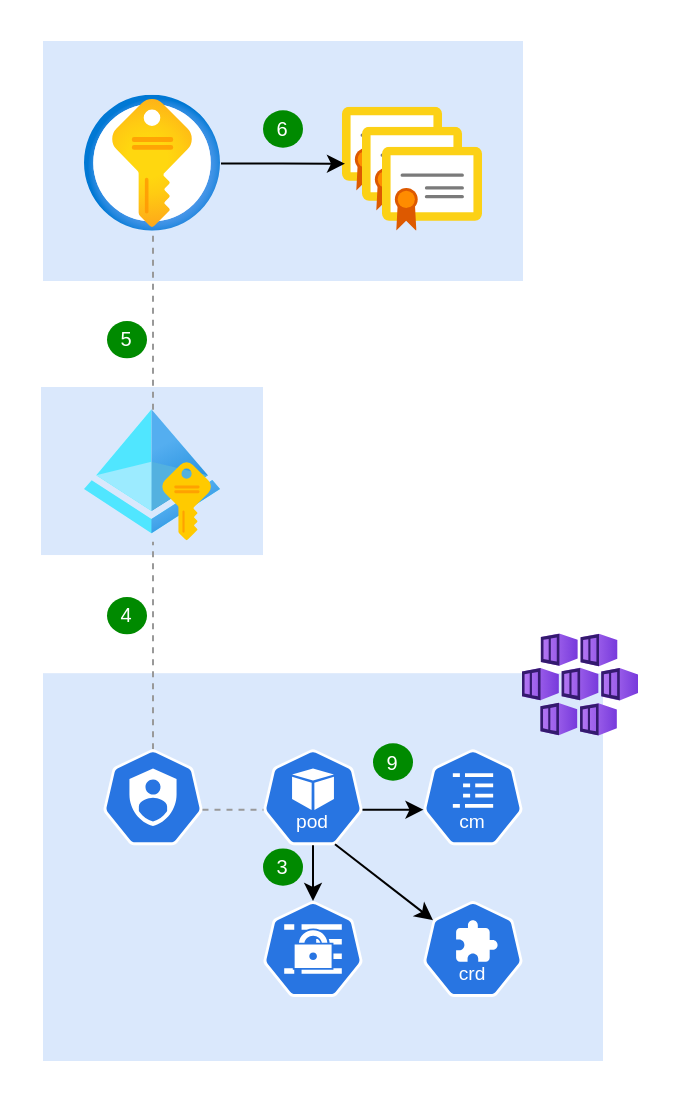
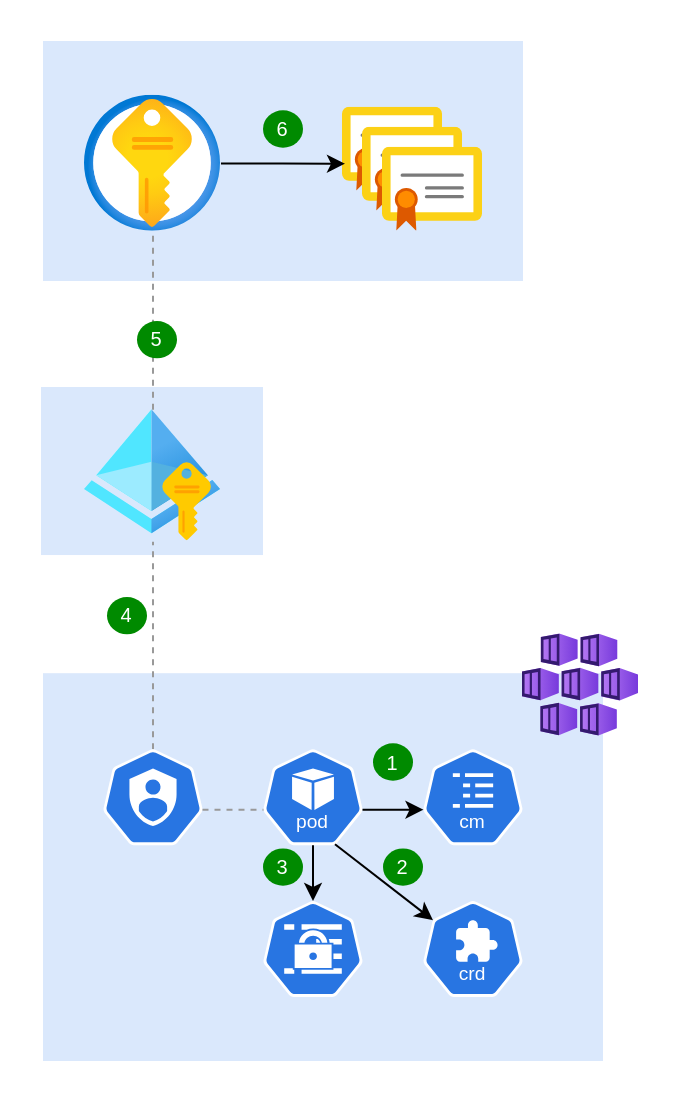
- <mxCell id="19" value="&lt;font style=&quot;font-size: 10px;&quot;&gt;5&lt;/font&gt;" style="ellipse;whiteSpace=wrap;html=1;fillColor=#008a00;fontColor=#ffffff;strokeColor=none;" parent="1" vertex="1"><mxGeometry x="53" y="160" width="20" height="18.67" as="geometry" /></mxCell>
+ <mxCell id="19" value="&lt;font style=&quot;font-size: 10px;&quot;&gt;5&lt;/font&gt;" style="ellipse;whiteSpace=wrap;html=1;fillColor=#008a00;fontColor=#ffffff;strokeColor=none;" parent="1" vertex="1"><mxGeometry x="68" y="160" width="20" height="18.67" as="geometry" /></mxCell>
- <mxCell id="17" value="&lt;font style=&quot;font-size: 10px;&quot;&gt;9&lt;/font&gt;" style="ellipse;whiteSpace=wrap;html=1;fillColor=#008a00;fontColor=#ffffff;strokeColor=none;" parent="1" vertex="1"><mxGeometry x="186" y="371.18" width="20" height="18.67" as="geometry" /></mxCell>
+ <mxCell id="17" value="&lt;font style=&quot;font-size: 10px;&quot;&gt;1&lt;/font&gt;" style="ellipse;whiteSpace=wrap;html=1;fillColor=#008a00;fontColor=#ffffff;strokeColor=none;" parent="1" vertex="1"><mxGeometry x="186" y="371.18" width="20" height="18.67" as="geometry" /></mxCell>
+ <mxCell id="24" value="&lt;font style=&quot;font-size: 10px;&quot;&gt;2&lt;/font&gt;" style="ellipse;whiteSpace=wrap;html=1;fillColor=#008a00;fontColor=#ffffff;strokeColor=none;" vertex="1" parent="1"><mxGeometry x="191" y="423.72" width="20" height="18.67" as="geometry" /></mxCell>
